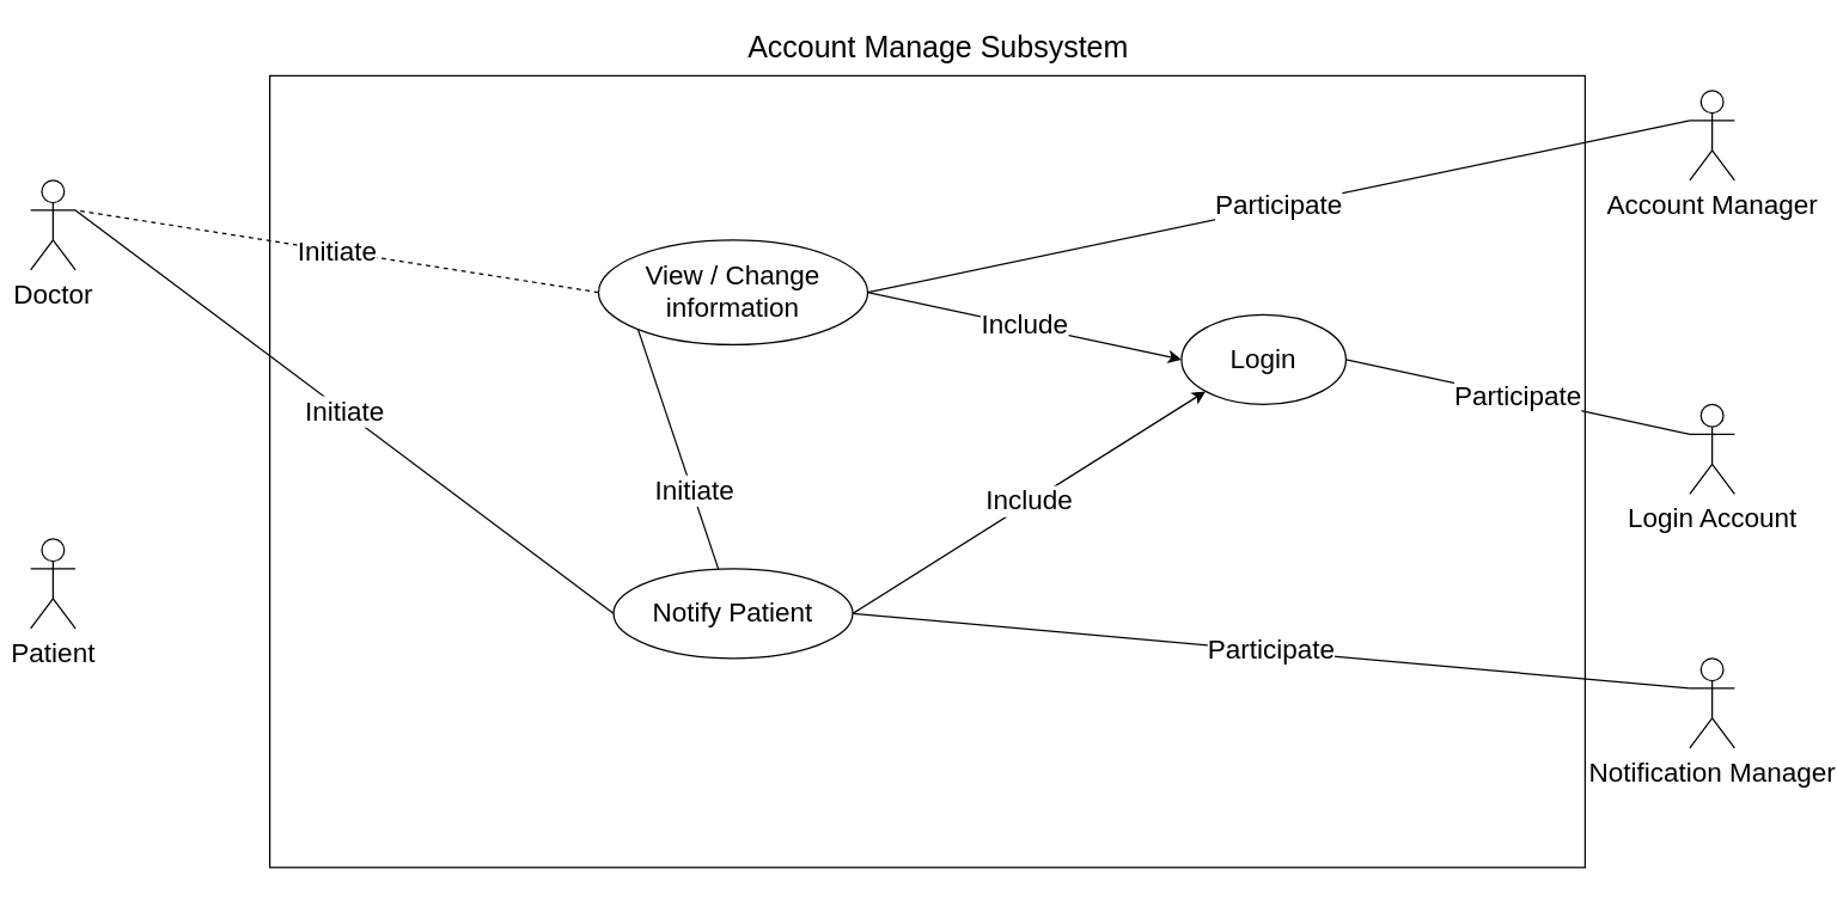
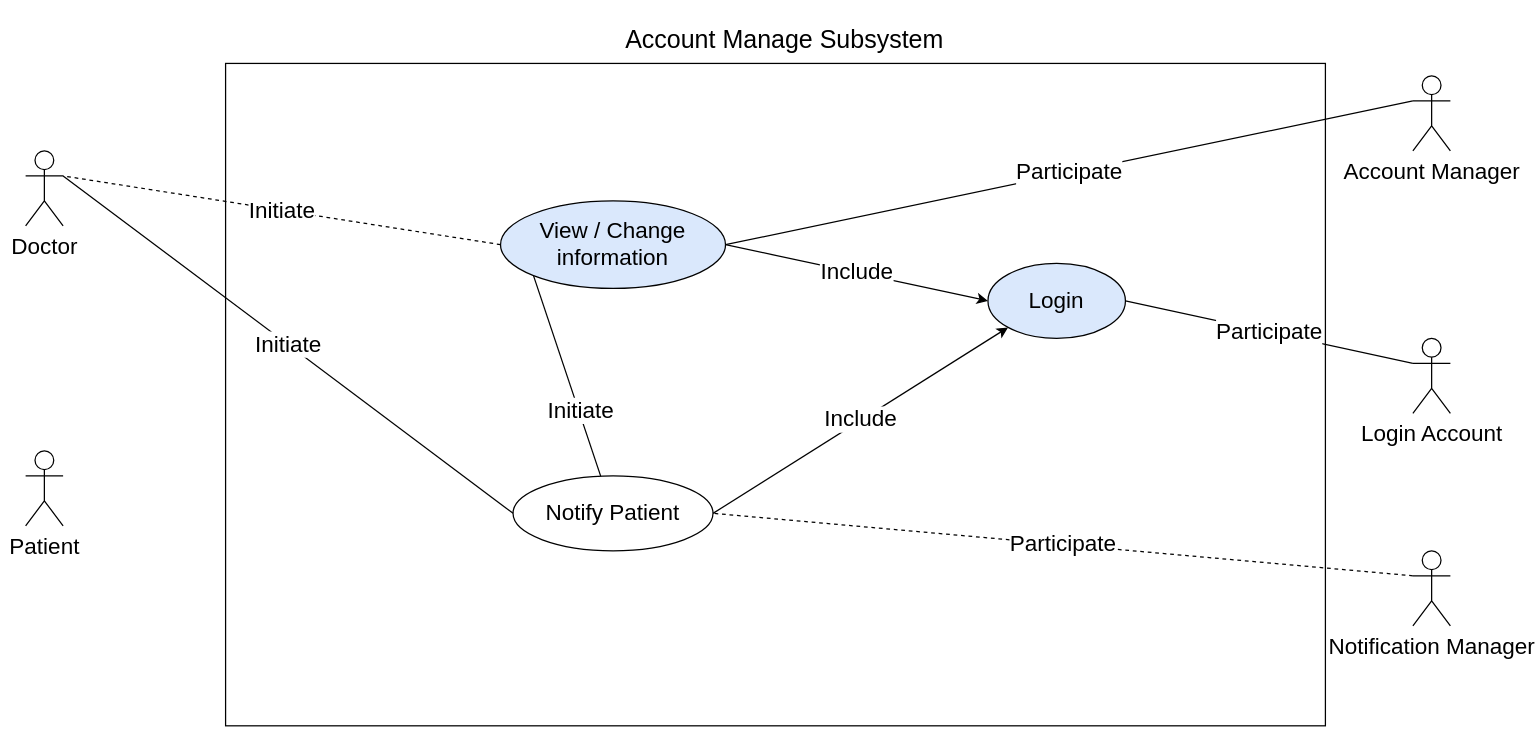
- <mxCell id="4" value="View / Change&lt;br&gt;information" style="ellipse;whiteSpace=wrap;html=1;fontSize=18;" vertex="1" parent="1"><mxGeometry x="400" y="160" width="180" height="70" as="geometry" /></mxCell>
+ <mxCell id="4" value="View / Change&lt;br&gt;information" style="ellipse;whiteSpace=wrap;html=1;fontSize=18;fillColor=#dae8fc;" vertex="1" parent="1"><mxGeometry x="400" y="160" width="180" height="70" as="geometry" /></mxCell>
- <mxCell id="9" value="Login" style="ellipse;whiteSpace=wrap;html=1;fontSize=18;" vertex="1" parent="1"><mxGeometry x="790" y="210" width="110" height="60" as="geometry" /></mxCell>
+ <mxCell id="9" value="Login" style="ellipse;whiteSpace=wrap;html=1;fontSize=18;fillColor=#dae8fc;" vertex="1" parent="1"><mxGeometry x="790" y="210" width="110" height="60" as="geometry" /></mxCell>
- <mxCell id="17" value="Participate" style="endArrow=none;html=1;fontSize=18;entryX=1;entryY=0.5;entryDx=0;entryDy=0;exitX=0;exitY=0.333;exitDx=0;exitDy=0;exitPerimeter=0;" edge="1" parent="1" source="14" target="5"><mxGeometry width="50" height="50" relative="1" as="geometry"><mxPoint x="510" y="350" as="sourcePoint" /><mxPoint x="560" y="300" as="targetPoint" /></mxGeometry></mxCell>
+ <mxCell id="17" value="Participate" style="endArrow=none;html=1;fontSize=18;entryX=1;entryY=0.5;entryDx=0;entryDy=0;exitX=0;exitY=0.333;exitDx=0;exitDy=0;exitPerimeter=0;dashed=1;" edge="1" parent="1" source="14" target="5"><mxGeometry width="50" height="50" relative="1" as="geometry"><mxPoint x="510" y="350" as="sourcePoint" /><mxPoint x="560" y="300" as="targetPoint" /></mxGeometry></mxCell>
